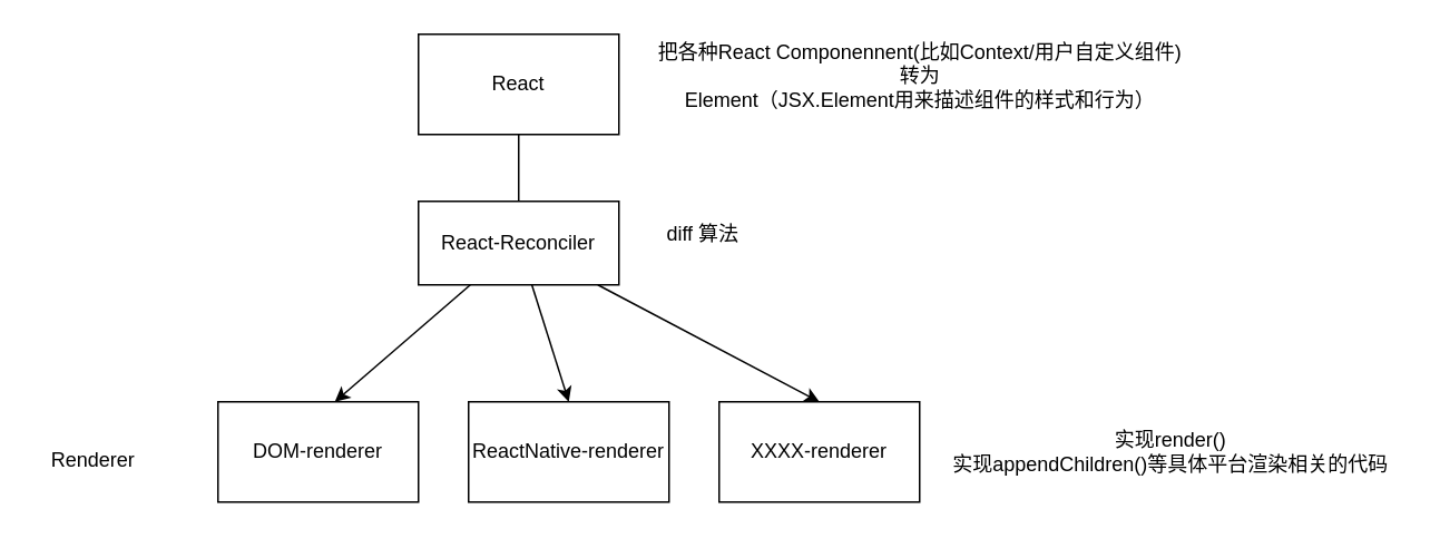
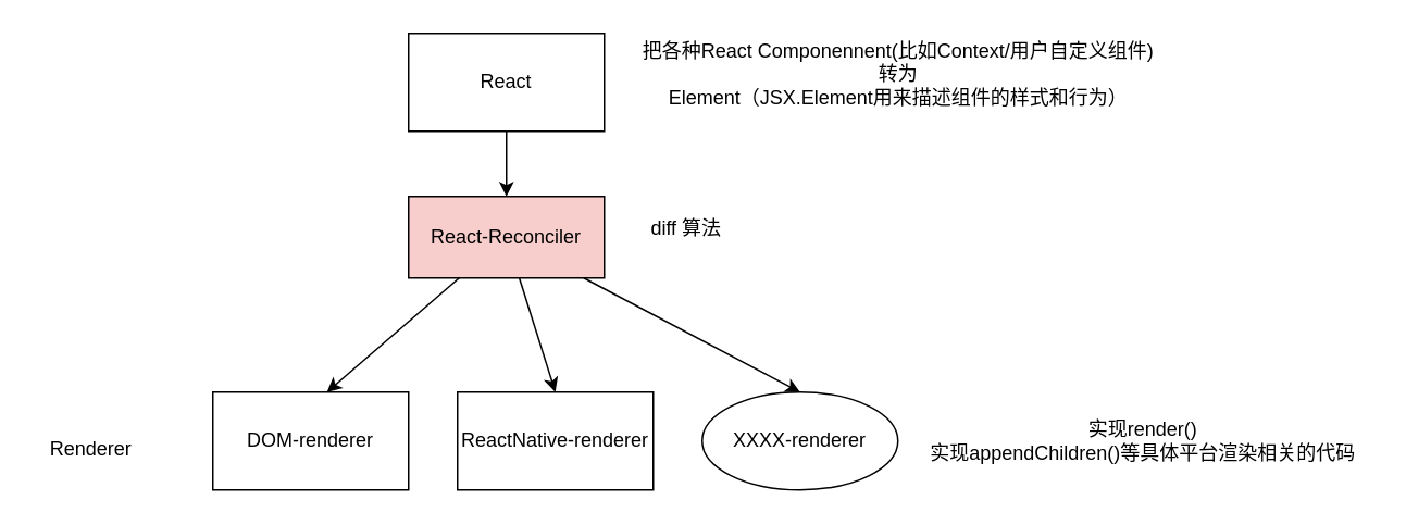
- <mxCell id="2" style="edgeStyle=none;html=1;endArrow=none;" parent="1" source="3" target="7" edge="1"><mxGeometry relative="1" as="geometry" /></mxCell>
+ <mxCell id="2" style="edgeStyle=none;html=1;" parent="1" source="3" target="7" edge="1"><mxGeometry relative="1" as="geometry" /></mxCell>
- <mxCell id="7" value="React-Reconciler" style="rounded=0;whiteSpace=wrap;html=1;" parent="1" vertex="1"><mxGeometry x="250" y="120" width="120" height="50" as="geometry" /></mxCell>
+ <mxCell id="7" value="React-Reconciler" style="rounded=0;whiteSpace=wrap;html=1;fillColor=#f8cecc;" parent="1" vertex="1"><mxGeometry x="250" y="120" width="120" height="50" as="geometry" /></mxCell>
- <mxCell id="11" value="XXXX-renderer" style="rounded=0;whiteSpace=wrap;html=1;" parent="1" vertex="1"><mxGeometry x="430" y="240" width="120" height="60" as="geometry" /></mxCell>
+ <mxCell id="11" value="XXXX-renderer" style="ellipse;whiteSpace=wrap;html=1;" parent="1" vertex="1"><mxGeometry x="430" y="240" width="120" height="60" as="geometry" /></mxCell>
